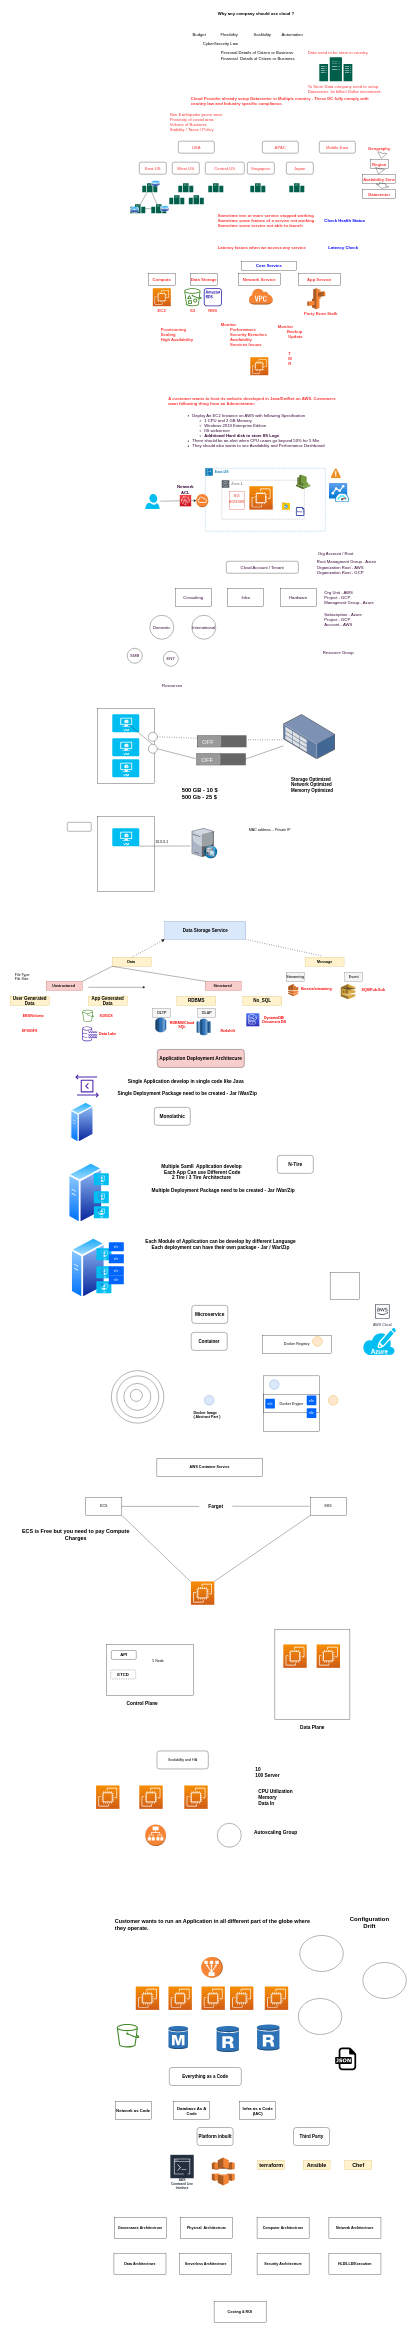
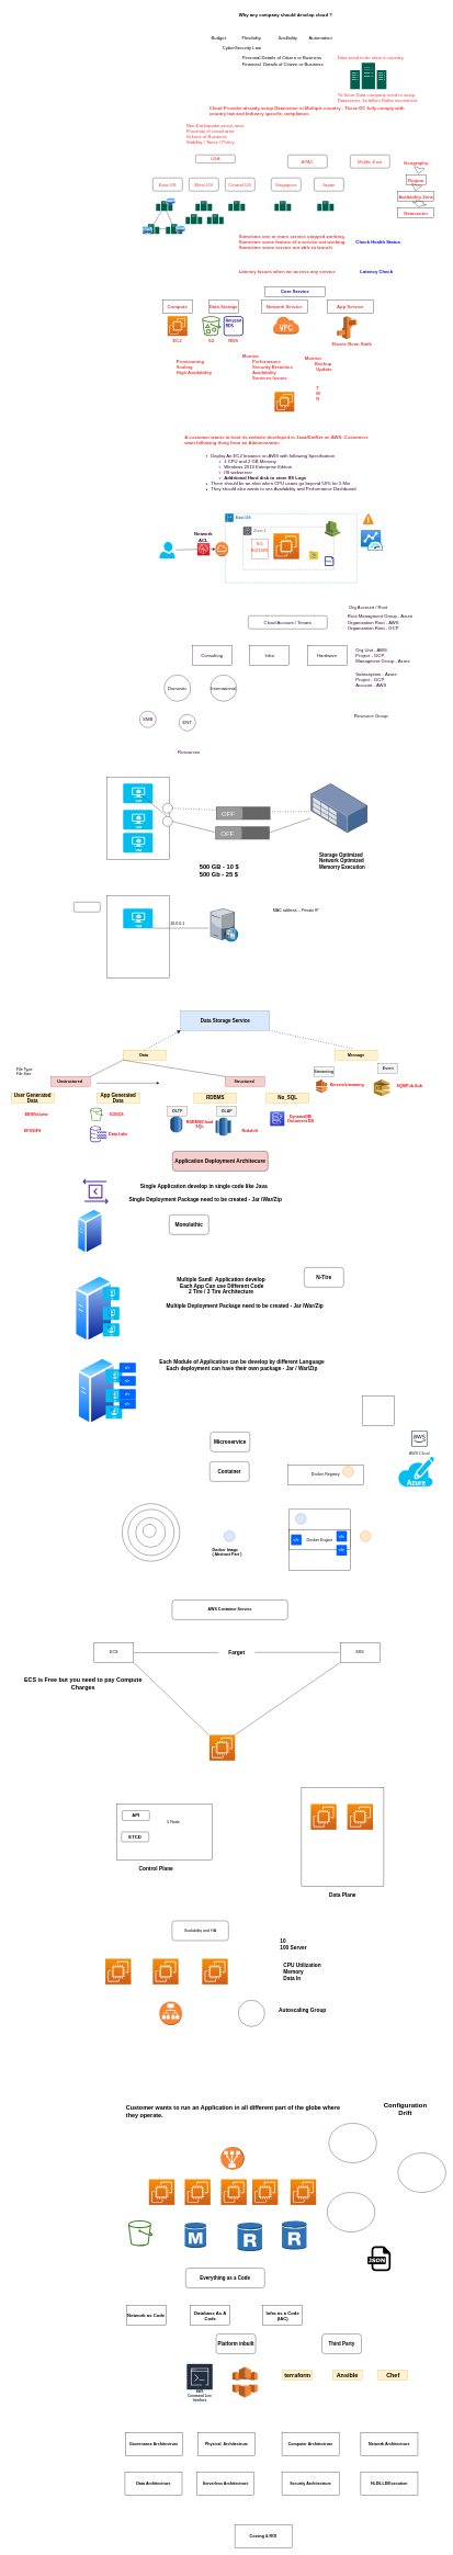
- <mxCell id="2" value="&lt;b&gt;&lt;font style=&quot;font-size: 14px;&quot;&gt;Why any company should use cloud ?&lt;/font&gt;&lt;/b&gt;" style="text;html=1;strokeColor=none;fillColor=none;align=left;verticalAlign=middle;whiteSpace=wrap;rounded=0;" parent="1" vertex="1"><mxGeometry x="723" y="20" width="440" height="50" as="geometry" /></mxCell>
+ <mxCell id="2" value="&lt;b&gt;&lt;font style=&quot;font-size: 14px;&quot;&gt;Why any company should develop cloud ?&lt;/font&gt;&lt;/b&gt;" style="text;html=1;strokeColor=none;fillColor=none;align=left;verticalAlign=middle;whiteSpace=wrap;rounded=0;" parent="1" vertex="1"><mxGeometry x="723" y="20" width="440" height="50" as="geometry" /></mxCell>
- <mxCell id="14" value="USA" style="rounded=1;whiteSpace=wrap;html=1;fontSize=14;fontColor=#FF3333;" parent="1" vertex="1"><mxGeometry x="593" y="470" width="120" height="40" as="geometry" /></mxCell>
+ <mxCell id="14" value="USA" style="rounded=1;whiteSpace=wrap;html=1;fontSize=14;fontColor=#FF3333;" parent="1" vertex="1"><mxGeometry x="593" y="470" width="120" height="25" as="geometry" /></mxCell>
- <mxCell id="20" value="Central-US" style="rounded=1;whiteSpace=wrap;html=1;fontSize=14;fontColor=#FF3333;" parent="1" vertex="1"><mxGeometry x="683" y="540" width="130" height="40" as="geometry" /></mxCell>
+ <mxCell id="20" value="Central-US" style="rounded=1;whiteSpace=wrap;html=1;fontSize=14;fontColor=#FF3333;" parent="1" vertex="1"><mxGeometry x="683" y="540" width="90" height="40" as="geometry" /></mxCell>
- <mxCell id="62" value="Party Bean Stalk" style="text;html=1;strokeColor=none;fillColor=none;align=center;verticalAlign=middle;whiteSpace=wrap;rounded=0;fontSize=14;fontColor=#FF3333;fontStyle=1" parent="1" vertex="1"><mxGeometry x="1003" y="1030" width="130" height="30" as="geometry" /></mxCell>
+ <mxCell id="62" value="Elastic Bean Stalk" style="text;html=1;strokeColor=none;fillColor=none;align=center;verticalAlign=middle;whiteSpace=wrap;rounded=0;fontSize=14;fontColor=#FF3333;fontStyle=1" parent="1" vertex="1"><mxGeometry x="1003" y="1030" width="130" height="30" as="geometry" /></mxCell>
- <mxCell id="115" value="&lt;font style=&quot;font-size: 15px;&quot;&gt;Storage Optimized&amp;nbsp;&lt;br&gt;Network Optimized&lt;br&gt;Memorry Optimized&amp;nbsp;&lt;br&gt;&lt;/font&gt;" style="text;html=1;strokeColor=none;fillColor=none;align=left;verticalAlign=middle;whiteSpace=wrap;rounded=0;fontStyle=1" parent="1" vertex="1"><mxGeometry x="967" y="2600" width="256" height="30" as="geometry" /></mxCell>
+ <mxCell id="115" value="&lt;font style=&quot;font-size: 15px;&quot;&gt;Storage Optimized&amp;nbsp;&lt;br&gt;Network Optimized&lt;br&gt;Memorry Execution&amp;nbsp;&lt;br&gt;&lt;/font&gt;" style="text;html=1;strokeColor=none;fillColor=none;align=left;verticalAlign=middle;whiteSpace=wrap;rounded=0;fontStyle=1" parent="1" vertex="1"><mxGeometry x="967" y="2600" width="256" height="30" as="geometry" /></mxCell>
- <mxCell id="153" value="Event" style="text;html=1;strokeColor=#666666;fillColor=#f5f5f5;align=center;verticalAlign=middle;whiteSpace=wrap;rounded=0;fontStyle=1;fontColor=#333333;" parent="1" vertex="1"><mxGeometry x="1148" y="3240" width="60" height="30" as="geometry" /></mxCell>
+ <mxCell id="153" value="Event" style="text;html=1;strokeColor=#666666;fillColor=#f5f5f5;align=center;verticalAlign=middle;whiteSpace=wrap;rounded=0;fontStyle=1;fontColor=#333333;" parent="1" vertex="1"><mxGeometry x="1148" y="3230" width="60" height="30" as="geometry" /></mxCell>
- <mxCell id="202" value="AWS Container Service" style="rounded=0;whiteSpace=wrap;html=1;fontStyle=1" parent="1" vertex="1"><mxGeometry x="521.75" y="4860" width="351.25" height="60" as="geometry" /></mxCell>
+ <mxCell id="202" value="AWS Container Service" style="whiteSpace=wrap;html=1;fontStyle=1;rounded=1;" parent="1" vertex="1"><mxGeometry x="521.75" y="4860" width="351.25" height="60" as="geometry" /></mxCell>
- <mxCell id="217" value="ETCD" style="rounded=1;whiteSpace=wrap;html=1;fontStyle=1;fontSize=14;dashed=1;" parent="1" vertex="1"><mxGeometry x="368" y="5565" width="83.08" height="30" as="geometry" /></mxCell>
+ <mxCell id="217" value="ETCD" style="rounded=1;whiteSpace=wrap;html=1;fontStyle=1;fontSize=14;" parent="1" vertex="1"><mxGeometry x="368" y="5565" width="83.08" height="30" as="geometry" /></mxCell>
